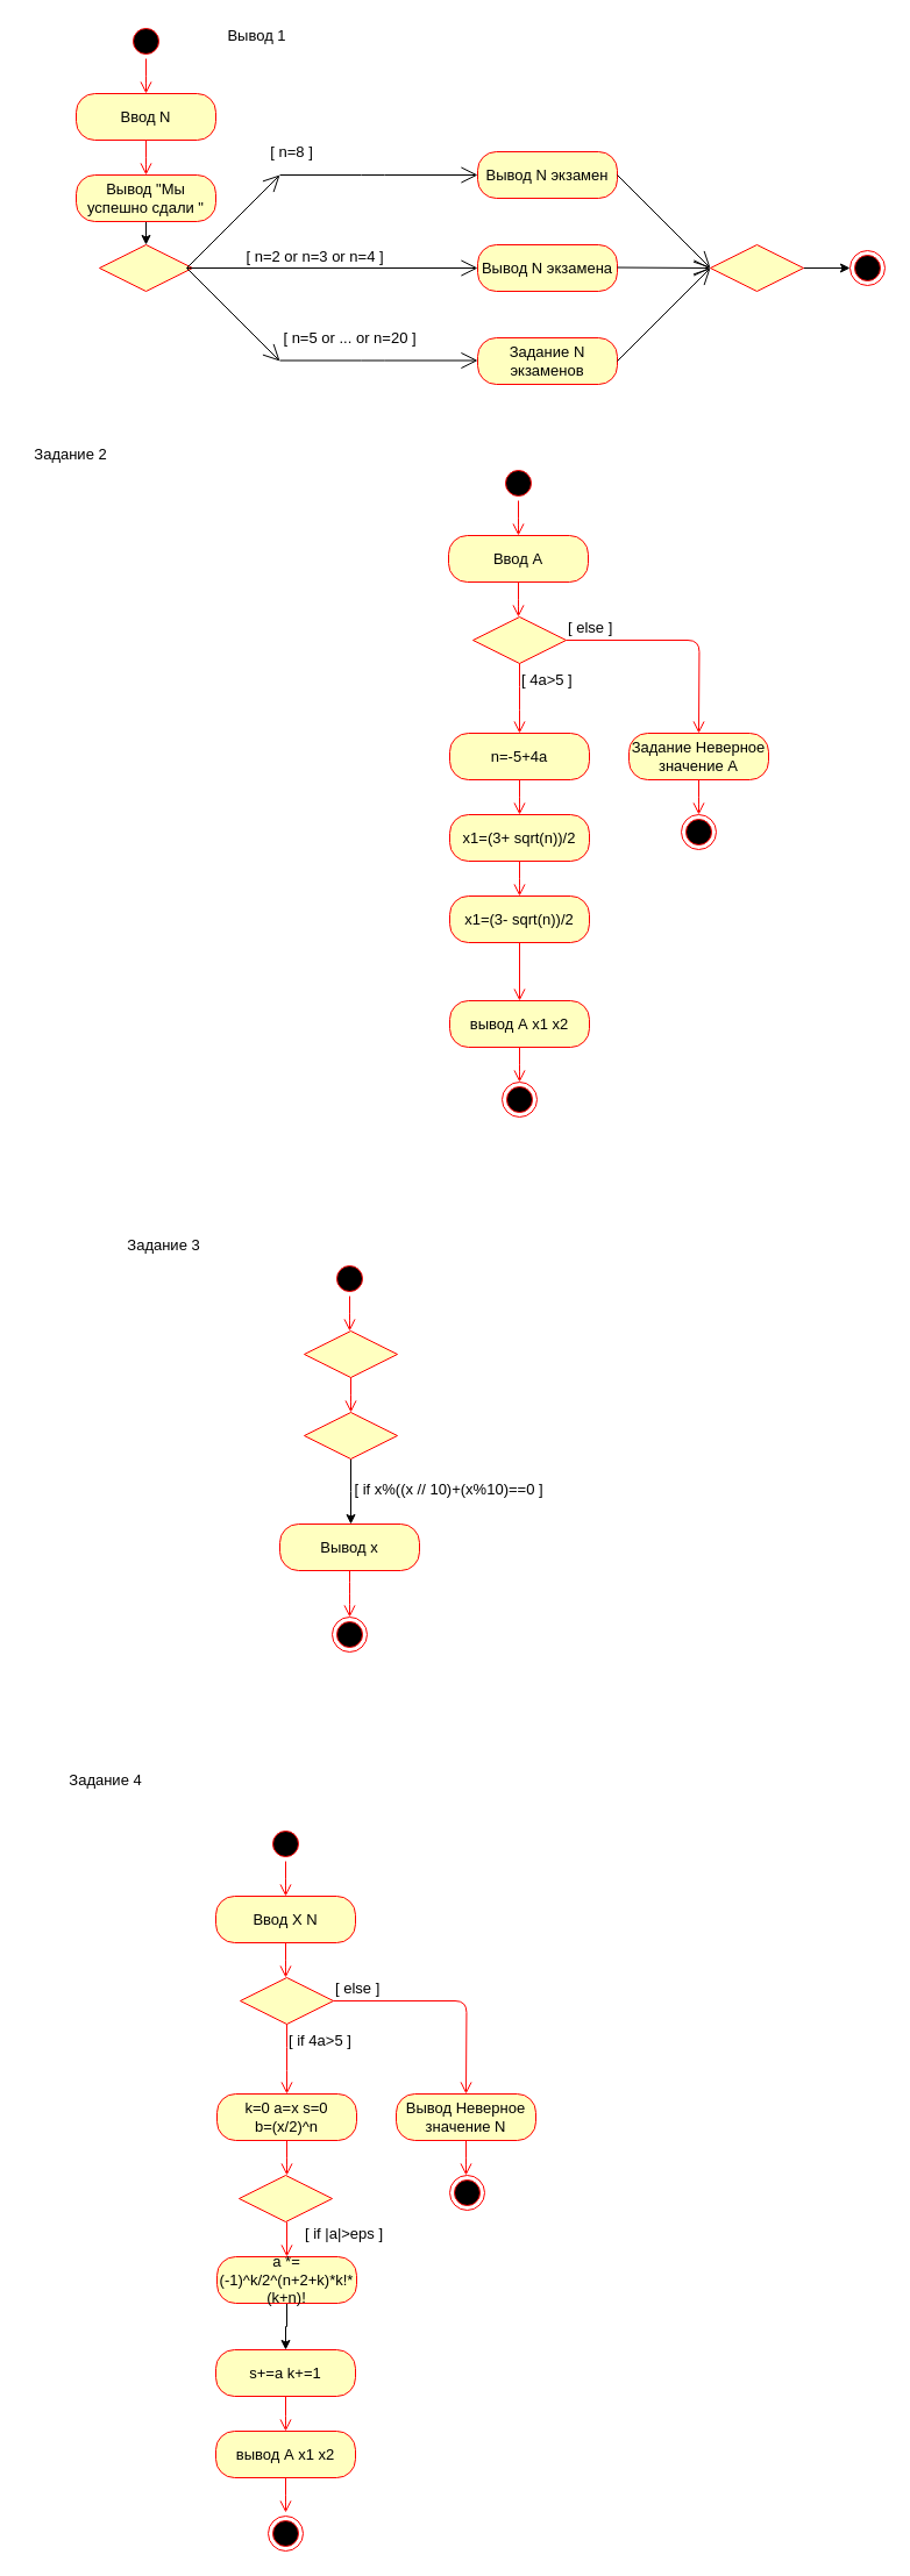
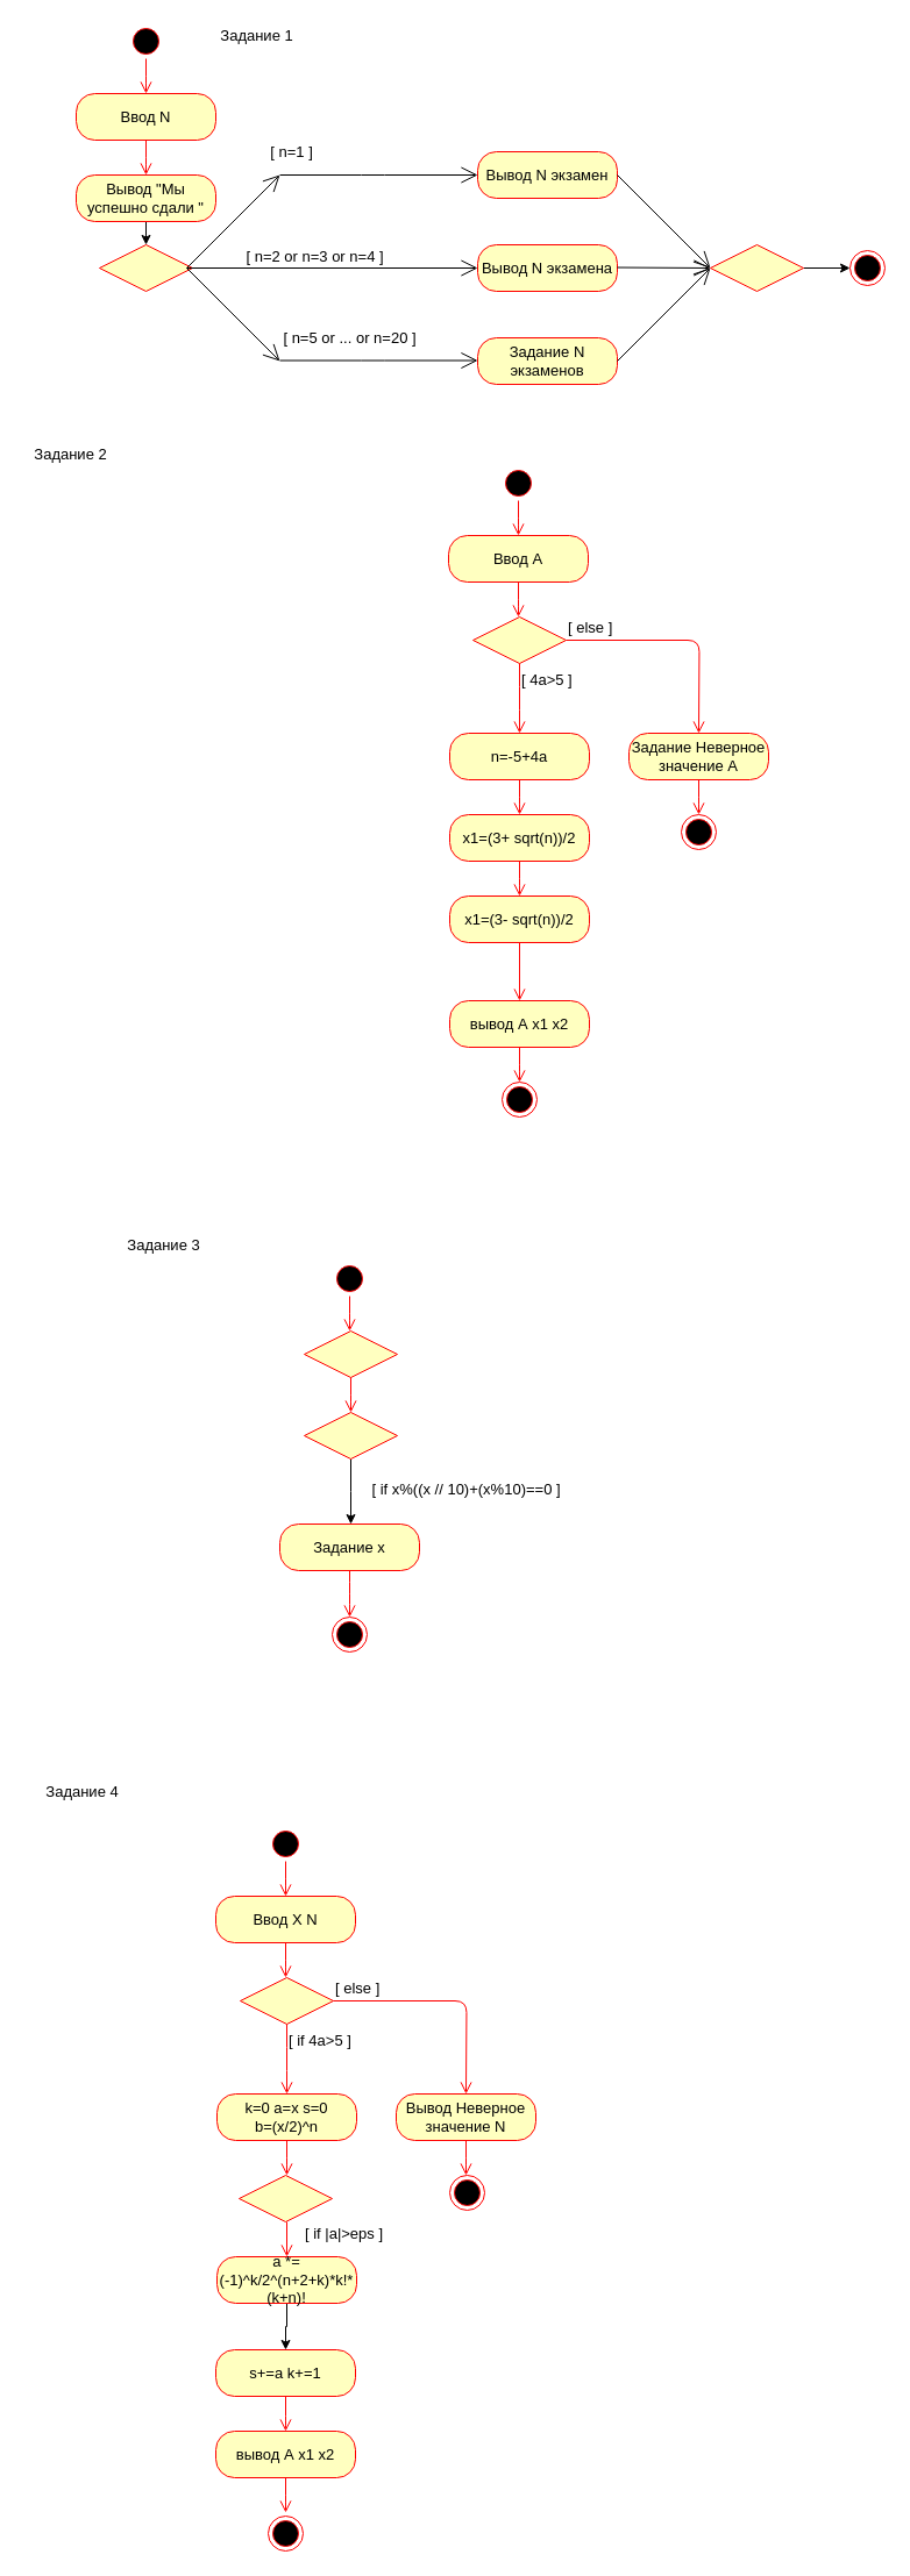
- <mxCell id="27" value="Вывод 1" style="text;html=1;align=center;verticalAlign=middle;resizable=0;points=[];autosize=1;strokeColor=none;fontSize=13;" parent="1" vertex="1"><mxGeometry x="180" y="20" width="80" height="20" as="geometry" /></mxCell>
+ <mxCell id="27" value="Задание 1" style="text;html=1;align=center;verticalAlign=middle;resizable=0;points=[];autosize=1;strokeColor=none;fontSize=13;" parent="1" vertex="1"><mxGeometry x="180" y="20" width="80" height="20" as="geometry" /></mxCell>
- <mxCell id="17" value="[ n=8 ]" style="text;html=1;align=center;verticalAlign=middle;resizable=0;points=[];autosize=1;strokeColor=none;fontSize=13;" parent="1" vertex="1"><mxGeometry x="225" y="120" width="50" height="20" as="geometry" /></mxCell>
+ <mxCell id="17" value="[ n=1 ]" style="text;html=1;align=center;verticalAlign=middle;resizable=0;points=[];autosize=1;strokeColor=none;fontSize=13;" parent="1" vertex="1"><mxGeometry x="225" y="120" width="50" height="20" as="geometry" /></mxCell>
- <mxCell id="53" value="[ if x%((x // 10)+(x%10)==0 ]" style="text;html=1;align=center;verticalAlign=middle;resizable=0;points=[];autosize=1;strokeColor=none;fontSize=13;" parent="1" vertex="1"><mxGeometry x="295" y="1270" width="180" height="20" as="geometry" /></mxCell>
+ <mxCell id="53" value="[ if x%((x // 10)+(x%10)==0 ]" style="text;html=1;align=center;verticalAlign=middle;resizable=0;points=[];autosize=1;strokeColor=none;fontSize=13;" parent="1" vertex="1"><mxGeometry x="310" y="1270" width="180" height="20" as="geometry" /></mxCell>
- <mxCell id="54" value="Вывод х" style="rounded=1;whiteSpace=wrap;html=1;arcSize=40;fontColor=#000000;fillColor=#ffffc0;strokeColor=#ff0000;fontSize=13;" parent="1" vertex="1"><mxGeometry x="240" y="1310" width="120" height="40" as="geometry" /></mxCell>
+ <mxCell id="54" value="Задание х" style="rounded=1;whiteSpace=wrap;html=1;arcSize=40;fontColor=#000000;fillColor=#ffffc0;strokeColor=#ff0000;fontSize=13;" parent="1" vertex="1"><mxGeometry x="240" y="1310" width="120" height="40" as="geometry" /></mxCell>
- <mxCell id="57" value="Задание 4&lt;br style=&quot;font-size: 13px;&quot;&gt;" style="text;html=1;align=center;verticalAlign=middle;resizable=0;points=[];autosize=1;strokeColor=none;fontSize=13;" parent="1" vertex="1"><mxGeometry x="50" y="1520" width="80" height="20" as="geometry" /></mxCell>
+ <mxCell id="57" value="Задание 4&lt;br style=&quot;font-size: 13px;&quot;&gt;" style="text;html=1;align=center;verticalAlign=middle;resizable=0;points=[];autosize=1;strokeColor=none;fontSize=13;" parent="1" vertex="1"><mxGeometry x="30" y="1530" width="80" height="20" as="geometry" /></mxCell>
